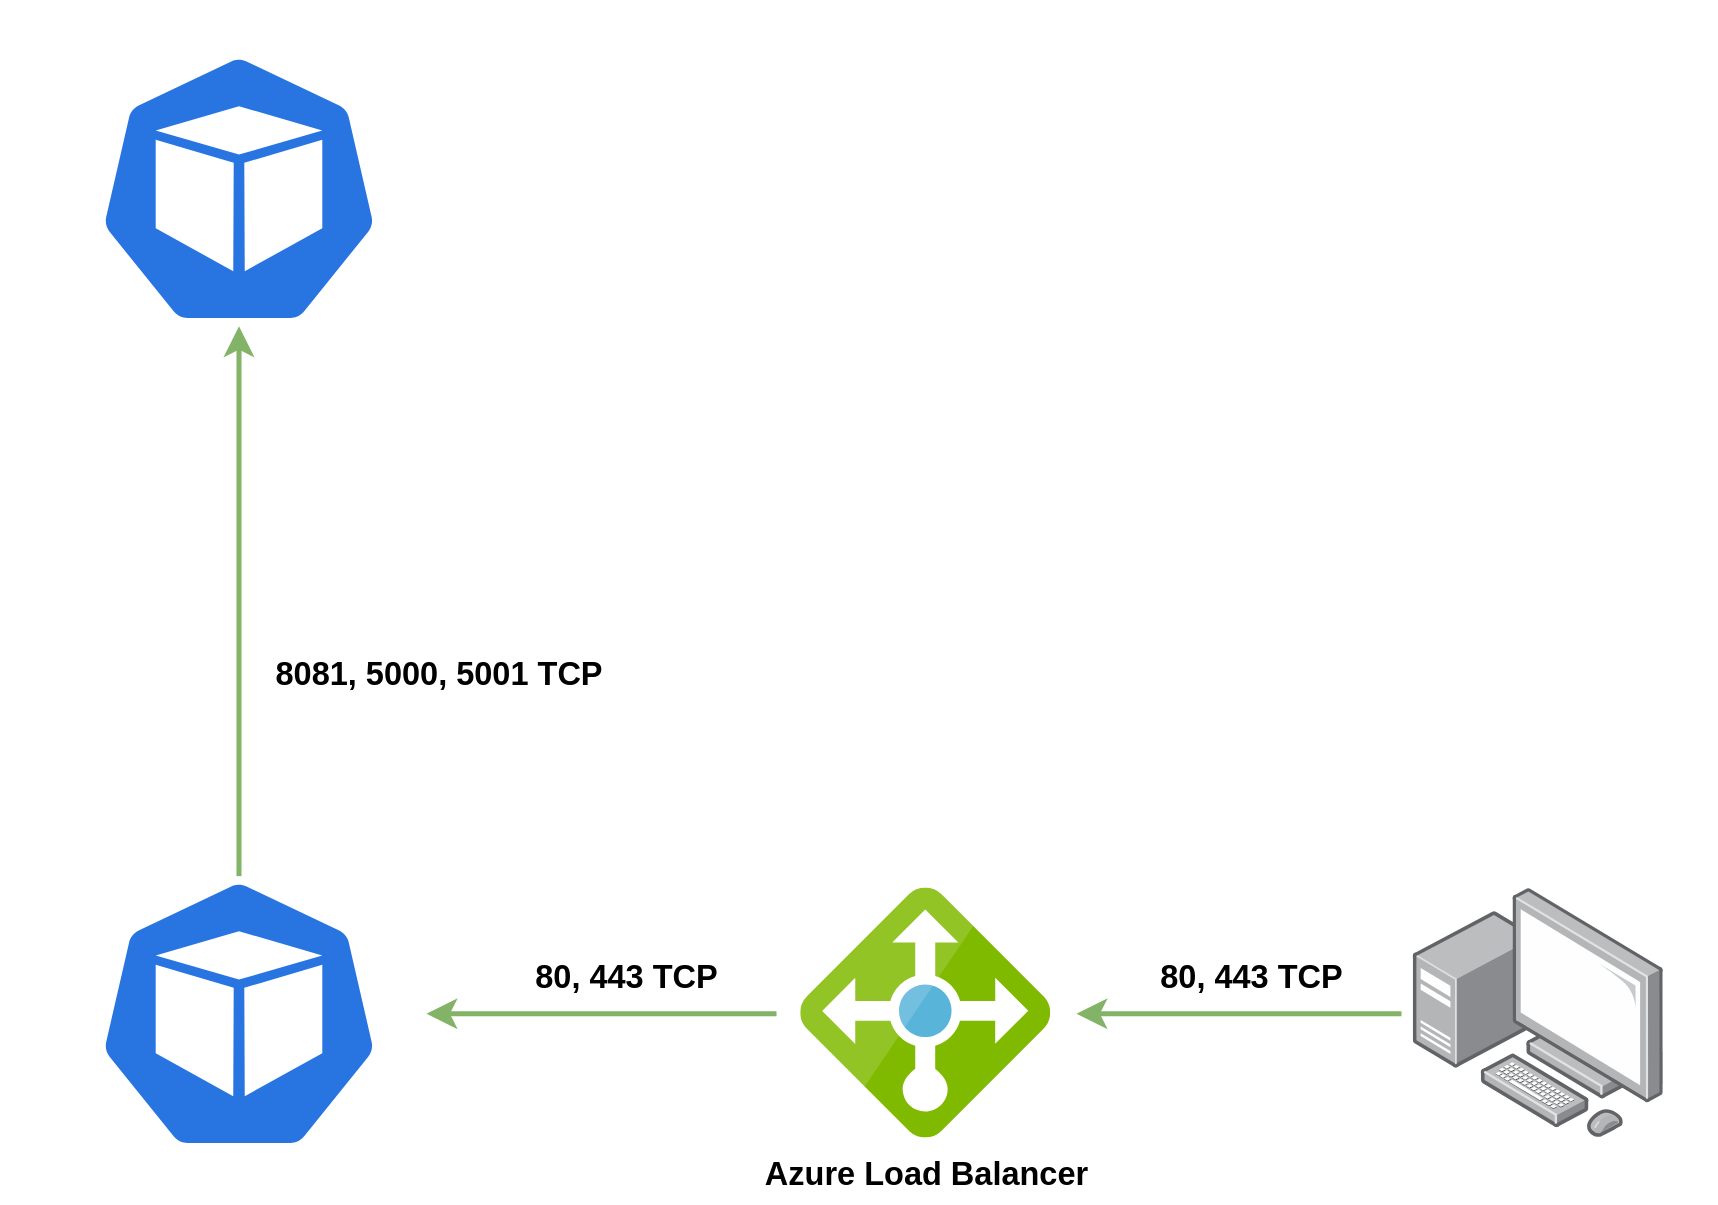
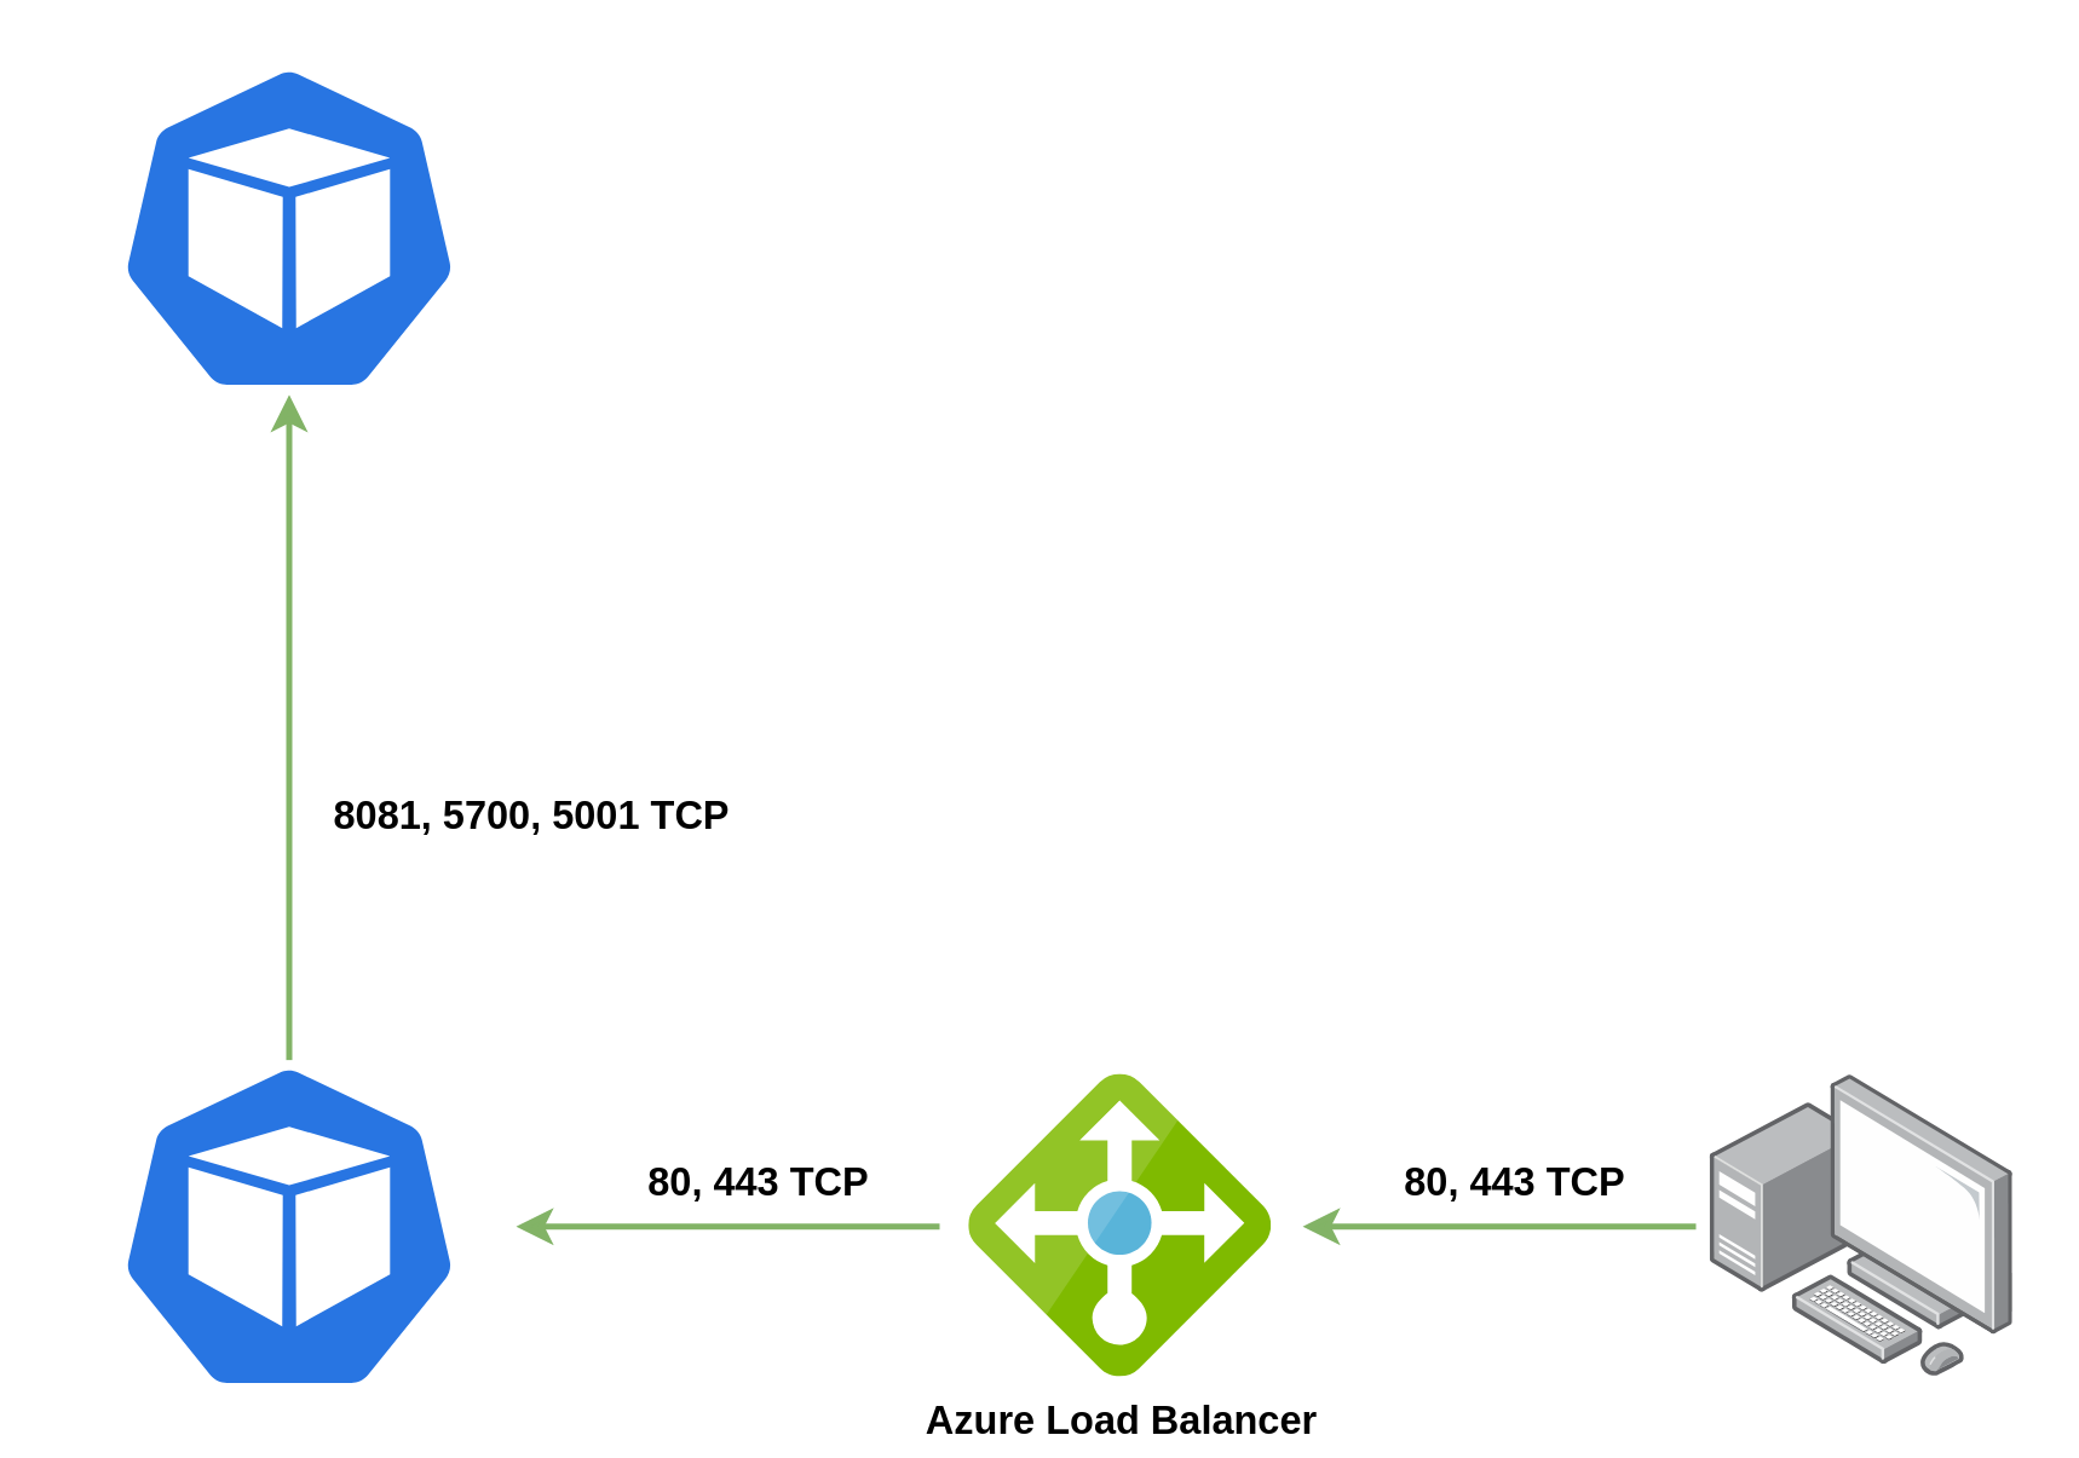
- <mxCell id="6" value="&lt;font size=&quot;1&quot;&gt;&lt;b style=&quot;font-size: 13px&quot;&gt;8081, 5000, 5001 TCP&lt;br&gt;&lt;br&gt;&lt;/b&gt;&lt;/font&gt;" style="text;html=1;align=center;verticalAlign=middle;resizable=0;points=[];autosize=1;" vertex="1" parent="1"><mxGeometry x="100" y="257" width="150" height="40" as="geometry" /></mxCell>
+ <mxCell id="6" value="&lt;font size=&quot;1&quot;&gt;&lt;b style=&quot;font-size: 13px&quot;&gt;8081, 5700, 5001 TCP&lt;br&gt;&lt;br&gt;&lt;/b&gt;&lt;/font&gt;" style="text;html=1;align=center;verticalAlign=middle;resizable=0;points=[];autosize=1;" vertex="1" parent="1"><mxGeometry x="100" y="257" width="150" height="40" as="geometry" /></mxCell>
